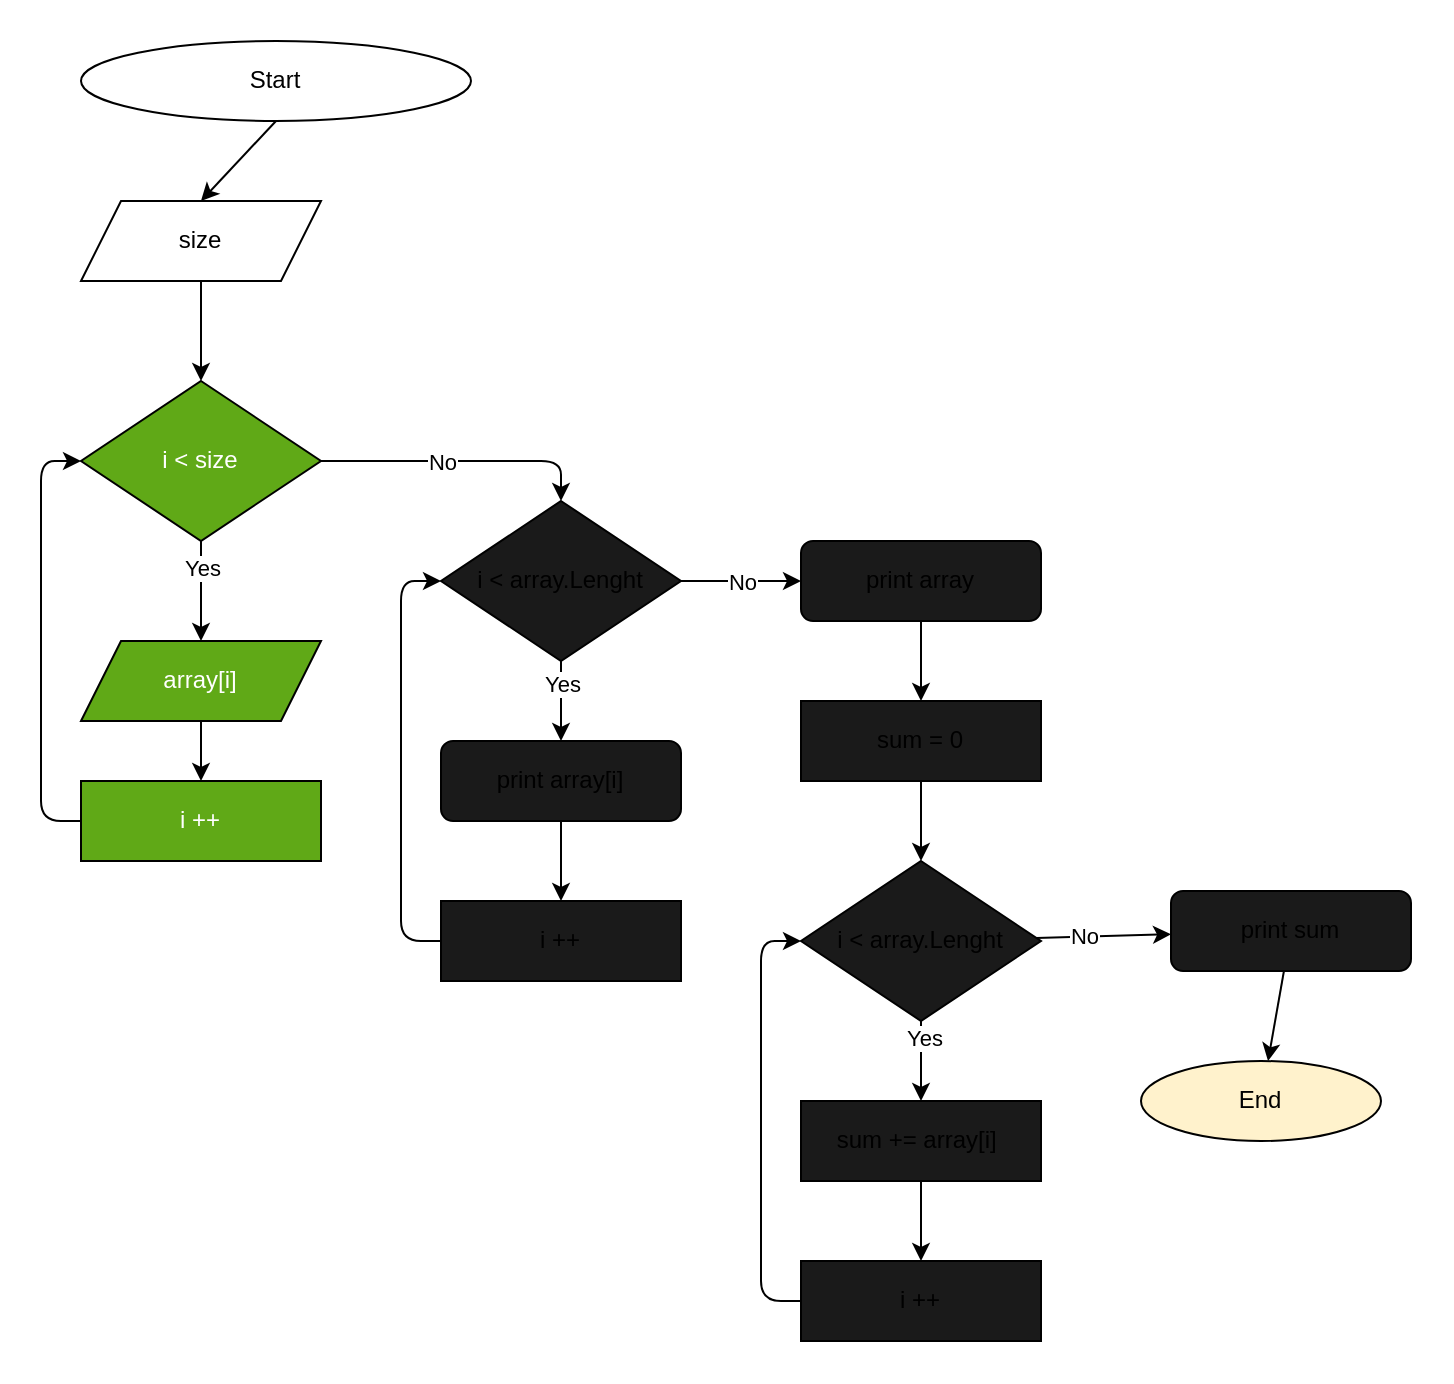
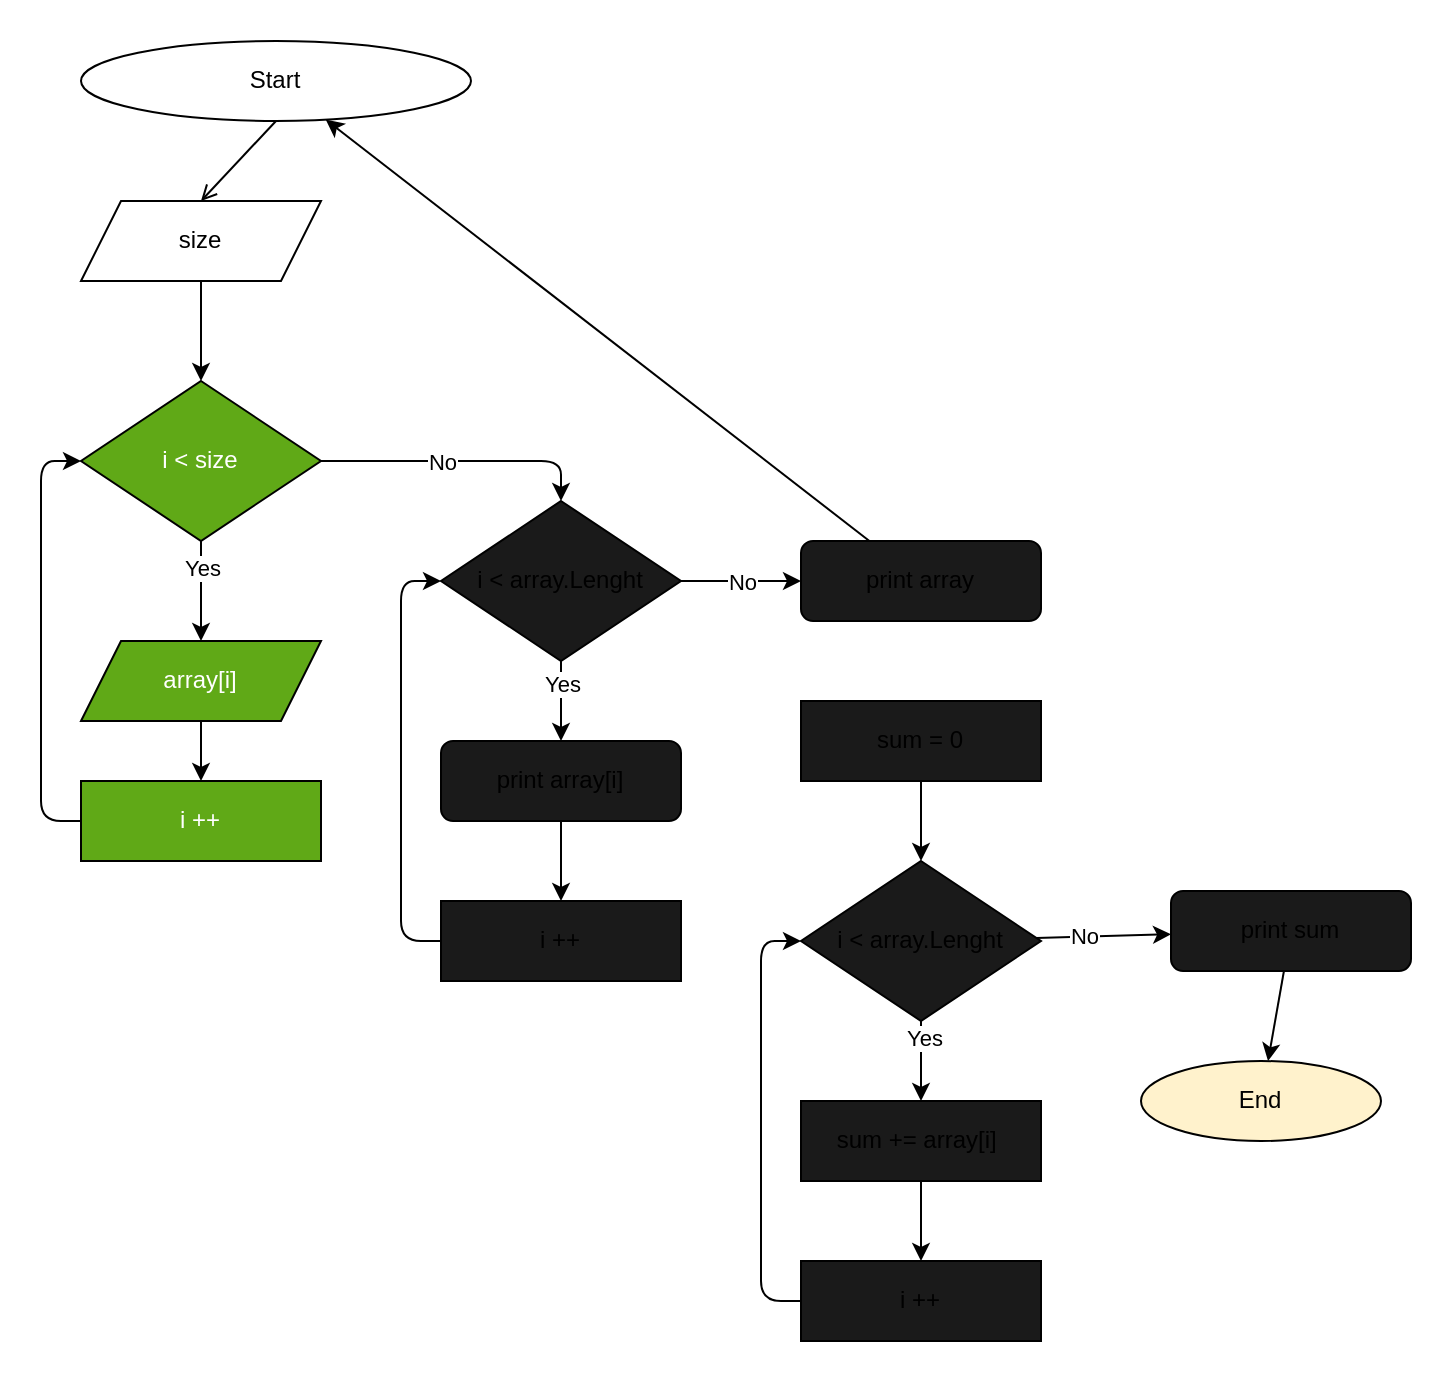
- <mxCell id="4" style="edgeStyle=none;html=1;exitX=0.5;exitY=1;exitDx=0;exitDy=0;entryX=0.5;entryY=0;entryDx=0;entryDy=0;" edge="1" parent="1" source="5" target="3"><mxGeometry relative="1" as="geometry" /></mxCell>
+ <mxCell id="4" style="edgeStyle=none;html=1;exitX=0.5;exitY=1;exitDx=0;exitDy=0;entryX=0.5;entryY=0;entryDx=0;entryDy=0;endArrow=open;" edge="1" parent="1" source="5" target="3"><mxGeometry relative="1" as="geometry" /></mxCell>
- <mxCell id="24" value="" style="edgeStyle=none;html=1;" edge="1" parent="1" source="25" target="27"><mxGeometry relative="1" as="geometry" /></mxCell>
+ <mxCell id="24" value="" style="edgeStyle=none;html=1;" edge="1" parent="1" source="25" target="5"><mxGeometry relative="1" as="geometry" /></mxCell>
